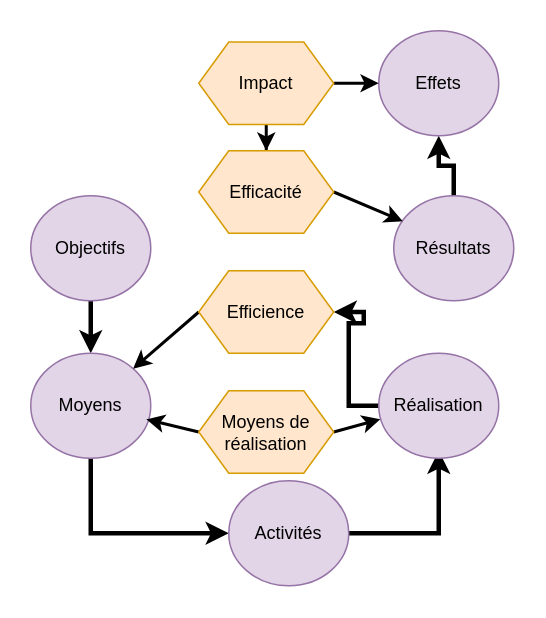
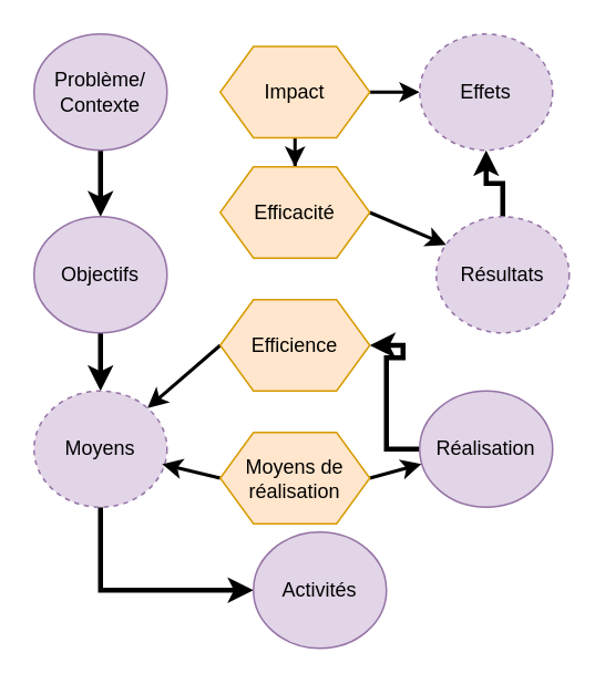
+ <mxCell id="3" value="&lt;div&gt;Problème/&lt;/div&gt;&lt;div&gt;Contexte&lt;br&gt;&lt;/div&gt;" style="ellipse;whiteSpace=wrap;html=1;fillColor=#e1d5e7;strokeColor=#9673a6;" vertex="1" parent="1"><mxGeometry x="20" y="20" width="80" height="70" as="geometry" /></mxCell>
- <mxCell id="14" value="Effets" style="ellipse;whiteSpace=wrap;html=1;fillColor=#e1d5e7;strokeColor=#9673a6;" vertex="1" parent="1"><mxGeometry x="252" y="20" width="80" height="70" as="geometry" /></mxCell>
+ <mxCell id="14" value="Effets" style="ellipse;whiteSpace=wrap;html=1;fillColor=#e1d5e7;strokeColor=#9673a6;dashed=1;" vertex="1" parent="1"><mxGeometry x="252" y="20" width="80" height="70" as="geometry" /></mxCell>
+ <mxCell id="2" style="edgeStyle=orthogonalEdgeStyle;rounded=0;orthogonalLoop=1;jettySize=auto;html=1;entryX=0.5;entryY=0;entryDx=0;entryDy=0;strokeWidth=3;" edge="1" parent="1" source="3" target="5"><mxGeometry relative="1" as="geometry" /></mxCell>
- <mxCell id="13" value="Résultats" style="ellipse;whiteSpace=wrap;html=1;fillColor=#e1d5e7;strokeColor=#9673a6;" vertex="1" parent="1"><mxGeometry x="262" y="130" width="80" height="70" as="geometry" /></mxCell>
+ <mxCell id="13" value="Résultats" style="ellipse;whiteSpace=wrap;html=1;fillColor=#e1d5e7;strokeColor=#9673a6;dashed=1;" vertex="1" parent="1"><mxGeometry x="262" y="130" width="80" height="70" as="geometry" /></mxCell>
- <mxCell id="7" value="Moyens" style="ellipse;whiteSpace=wrap;html=1;fillColor=#e1d5e7;strokeColor=#9673a6;" vertex="1" parent="1"><mxGeometry x="20" y="235" width="80" height="70" as="geometry" /></mxCell>
+ <mxCell id="7" value="Moyens" style="ellipse;whiteSpace=wrap;html=1;fillColor=#e1d5e7;strokeColor=#9673a6;dashed=1;" vertex="1" parent="1"><mxGeometry x="20" y="235" width="80" height="70" as="geometry" /></mxCell>
- <mxCell id="8" style="edgeStyle=orthogonalEdgeStyle;rounded=0;orthogonalLoop=1;jettySize=auto;html=1;strokeWidth=3;entryX=0.5;entryY=0.929;entryDx=0;entryDy=0;entryPerimeter=0;" edge="1" parent="1" source="9" target="11"><mxGeometry relative="1" as="geometry"><mxPoint x="292" y="310" as="targetPoint" /></mxGeometry></mxCell>
